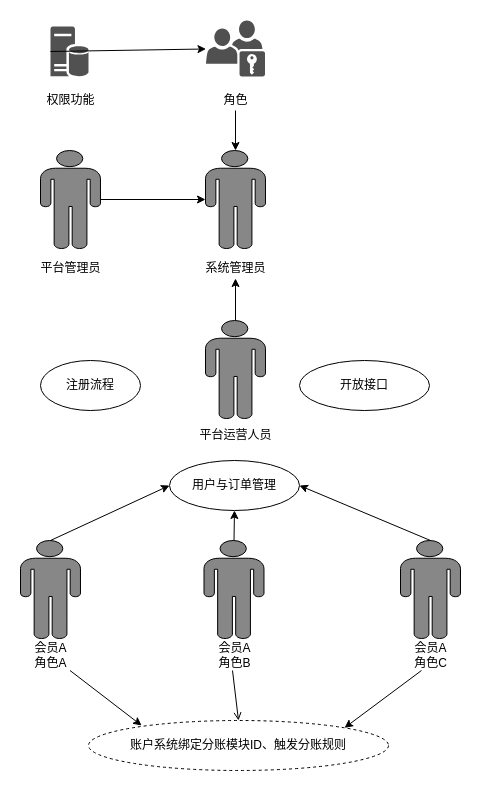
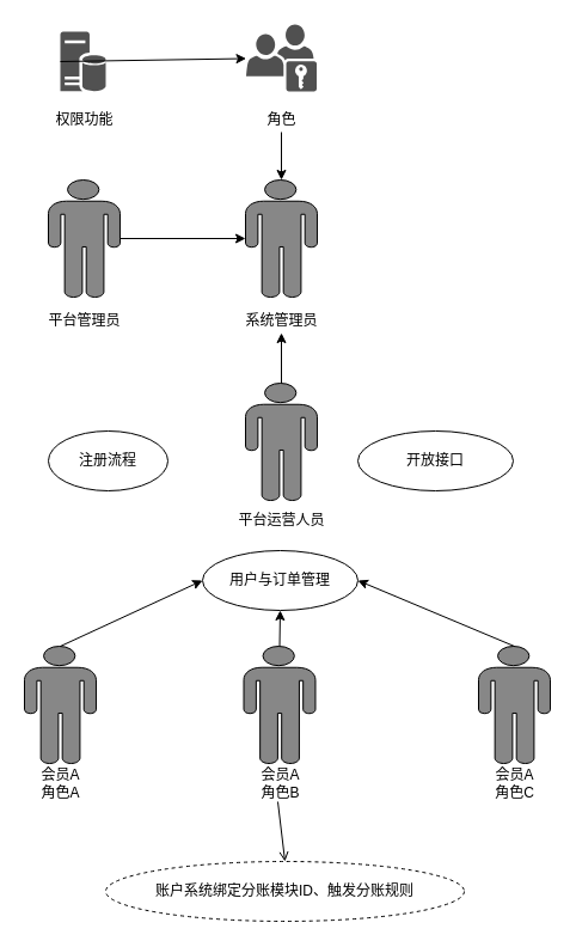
- <mxCell id="29" value="" style="endArrow=classic;html=1;entryX=0.177;entryY=0.1;entryDx=0;entryDy=0;entryPerimeter=0;" edge="1" parent="1" source="24" target="18"><mxGeometry width="50" height="50" relative="1" as="geometry"><mxPoint x="210" y="490" as="sourcePoint" /><mxPoint x="260" y="440" as="targetPoint" /></mxGeometry></mxCell>
- <mxCell id="31" value="" style="endArrow=classic;html=1;entryX=1;entryY=0;entryDx=0;entryDy=0;exitX=0.32;exitY=1;exitDx=0;exitDy=0;exitPerimeter=0;" edge="1" parent="1" source="27" target="18"><mxGeometry width="50" height="50" relative="1" as="geometry"><mxPoint x="242" y="680" as="sourcePoint" /><mxPoint x="248" y="730" as="targetPoint" /></mxGeometry></mxCell>
